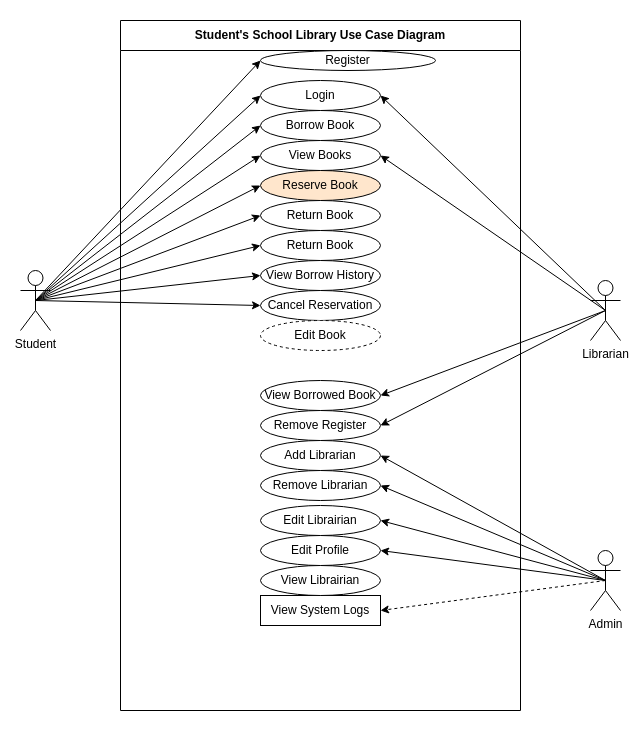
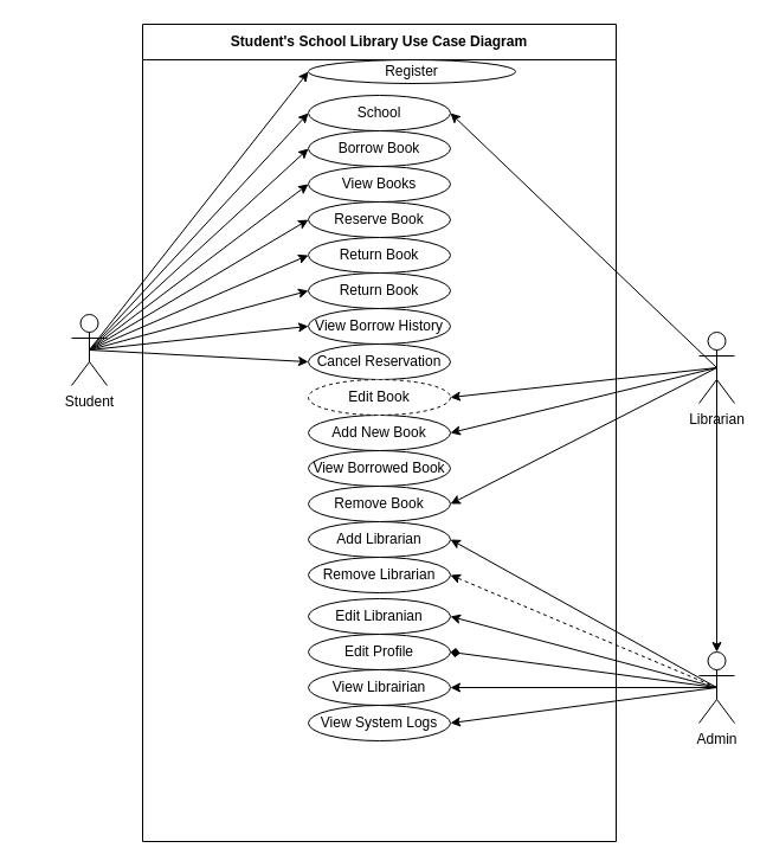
- <mxCell id="6" value="Login" style="ellipse;whiteSpace=wrap;html=1;" parent="3" vertex="1"><mxGeometry x="140" y="60" width="120" height="30" as="geometry" /></mxCell>
+ <mxCell id="6" value="School" style="ellipse;whiteSpace=wrap;html=1;" parent="3" vertex="1"><mxGeometry x="140" y="60" width="120" height="30" as="geometry" /></mxCell>
- <mxCell id="7" value="Reserve Book" style="ellipse;whiteSpace=wrap;html=1;fillColor=#ffe6cc;" parent="3" vertex="1"><mxGeometry x="140" y="150" width="120" height="30" as="geometry" /></mxCell>
+ <mxCell id="7" value="Reserve Book" style="ellipse;whiteSpace=wrap;html=1;" parent="3" vertex="1"><mxGeometry x="140" y="150" width="120" height="30" as="geometry" /></mxCell>
- <mxCell id="37" value="" style="endArrow=classic;html=1;rounded=0;exitX=0.5;exitY=0.5;exitDx=0;exitDy=0;exitPerimeter=0;entryX=1;entryY=0.5;entryDx=0;entryDy=0;" parent="2" source="23" target="18" edge="1"><mxGeometry width="50" height="50" relative="1" as="geometry"><mxPoint x="645" y="290" as="sourcePoint" /><mxPoint x="380" y="285" as="targetPoint" /></mxGeometry></mxCell>
+ <mxCell id="37" value="" style="endArrow=classic;html=1;rounded=0;exitX=0.5;exitY=0.5;exitDx=0;exitDy=0;exitPerimeter=0;" parent="2" source="23" target="25" edge="1"><mxGeometry width="50" height="50" relative="1" as="geometry"><mxPoint x="645" y="290" as="sourcePoint" /><mxPoint x="380" y="285" as="targetPoint" /></mxGeometry></mxCell>
- <mxCell id="24" value="Student" style="shape=umlActor;verticalLabelPosition=bottom;verticalAlign=top;html=1;outlineConnect=0;" parent="2" vertex="1"><mxGeometry y="250" width="30" height="60" as="geometry" /></mxCell>
+ <mxCell id="24" value="Student" style="shape=umlActor;verticalLabelPosition=bottom;verticalAlign=top;html=1;outlineConnect=0;" parent="2" vertex="1"><mxGeometry x="40" y="245" width="30" height="60" as="geometry" /></mxCell>
+ <mxCell id="46" value="" style="endArrow=classic;html=1;rounded=0;exitX=0.5;exitY=0.5;exitDx=0;exitDy=0;exitPerimeter=0;entryX=1;entryY=0.5;entryDx=0;entryDy=0;" edge="1" parent="2" source="23" target="22"><mxGeometry width="50" height="50" relative="1" as="geometry"><mxPoint x="595" y="300" as="sourcePoint" /><mxPoint x="370" y="355" as="targetPoint" /></mxGeometry></mxCell>
+ <mxCell id="35" value="" style="endArrow=classic;html=1;rounded=0;exitX=0.5;exitY=0.5;exitDx=0;exitDy=0;exitPerimeter=0;entryX=1;entryY=0.5;entryDx=0;entryDy=0;" parent="2" source="23" target="12" edge="1"><mxGeometry width="50" height="50" relative="1" as="geometry"><mxPoint x="-5" y="310" as="sourcePoint" /><mxPoint x="366" y="462" as="targetPoint" /></mxGeometry></mxCell>
- <mxCell id="38" value="" style="endArrow=classic;html=1;rounded=0;entryX=1;entryY=0.5;entryDx=0;entryDy=0;exitX=0.5;exitY=0.5;exitDx=0;exitDy=0;exitPerimeter=0;" parent="2" source="23" target="13" edge="1"><mxGeometry width="50" height="50" relative="1" as="geometry"><mxPoint x="630" y="280" as="sourcePoint" /><mxPoint x="380" y="495" as="targetPoint" /></mxGeometry></mxCell>
+ <mxCell id="12" value="Add New Book" style="ellipse;whiteSpace=wrap;html=1;" parent="3" vertex="1"><mxGeometry x="140" y="330" width="120" height="30" as="geometry" /></mxCell>
- <mxCell id="14" value="Remove Register" style="ellipse;whiteSpace=wrap;html=1;" parent="3" vertex="1"><mxGeometry x="140" y="390" width="120" height="30" as="geometry" /></mxCell>
+ <mxCell id="14" value="Remove Book" style="ellipse;whiteSpace=wrap;html=1;" parent="3" vertex="1"><mxGeometry x="140" y="390" width="120" height="30" as="geometry" /></mxCell>
- <mxCell id="21" value="Edit Librairian" style="ellipse;whiteSpace=wrap;html=1;" vertex="1" parent="3"><mxGeometry x="140" y="485" width="120" height="30" as="geometry" /></mxCell>
+ <mxCell id="21" value="Edit Libranian" style="ellipse;whiteSpace=wrap;html=1;" vertex="1" parent="3"><mxGeometry x="140" y="485" width="120" height="30" as="geometry" /></mxCell>
- <mxCell id="41" value="" style="endArrow=classic;html=1;rounded=0;entryX=1;entryY=0.5;entryDx=0;entryDy=0;exitX=0.5;exitY=0.5;exitDx=0;exitDy=0;exitPerimeter=0;" parent="2" source="25" target="16" edge="1"><mxGeometry width="50" height="50" relative="1" as="geometry"><mxPoint x="645" y="570" as="sourcePoint" /><mxPoint x="380" y="585" as="targetPoint" /></mxGeometry></mxCell>
+ <mxCell id="41" value="" style="endArrow=classic;html=1;rounded=0;entryX=1;entryY=0.5;entryDx=0;entryDy=0;exitX=0.5;exitY=0.5;exitDx=0;exitDy=0;exitPerimeter=0;dashed=1;" parent="2" source="25" target="16" edge="1"><mxGeometry width="50" height="50" relative="1" as="geometry"><mxPoint x="645" y="570" as="sourcePoint" /><mxPoint x="380" y="585" as="targetPoint" /></mxGeometry></mxCell>
- <mxCell id="44" value="" style="endArrow=classic;html=1;rounded=0;entryX=1;entryY=0.5;entryDx=0;entryDy=0;exitX=0.5;exitY=0.5;exitDx=0;exitDy=0;exitPerimeter=0;" edge="1" parent="2" source="25" target="20"><mxGeometry width="50" height="50" relative="1" as="geometry"><mxPoint x="595" y="570" as="sourcePoint" /><mxPoint x="370" y="480" as="targetPoint" /></mxGeometry></mxCell>
+ <mxCell id="44" value="" style="endArrow=diamond;html=1;rounded=0;entryX=1;entryY=0.5;entryDx=0;entryDy=0;exitX=0.5;exitY=0.5;exitDx=0;exitDy=0;exitPerimeter=0;" edge="1" parent="2" source="25" target="20"><mxGeometry width="50" height="50" relative="1" as="geometry"><mxPoint x="595" y="570" as="sourcePoint" /><mxPoint x="370" y="480" as="targetPoint" /></mxGeometry></mxCell>
+ <mxCell id="45" value="" style="endArrow=classic;html=1;rounded=0;entryX=1;entryY=0.5;entryDx=0;entryDy=0;exitX=0.5;exitY=0.5;exitDx=0;exitDy=0;exitPerimeter=0;" edge="1" parent="2" source="25" target="19"><mxGeometry width="50" height="50" relative="1" as="geometry"><mxPoint x="580" y="560" as="sourcePoint" /><mxPoint x="370" y="510" as="targetPoint" /></mxGeometry></mxCell>
- <mxCell id="42" value="" style="endArrow=classic;html=1;rounded=0;entryX=1;entryY=0.5;entryDx=0;entryDy=0;exitX=0.5;exitY=0.5;exitDx=0;exitDy=0;exitPerimeter=0;dashed=1;" parent="2" source="25" target="17" edge="1"><mxGeometry width="50" height="50" relative="1" as="geometry"><mxPoint x="645" y="570" as="sourcePoint" /><mxPoint x="380" y="615" as="targetPoint" /></mxGeometry></mxCell>
+ <mxCell id="42" value="" style="endArrow=classic;html=1;rounded=0;entryX=1;entryY=0.5;entryDx=0;entryDy=0;exitX=0.5;exitY=0.5;exitDx=0;exitDy=0;exitPerimeter=0;" parent="2" source="25" target="17" edge="1"><mxGeometry width="50" height="50" relative="1" as="geometry"><mxPoint x="645" y="570" as="sourcePoint" /><mxPoint x="380" y="615" as="targetPoint" /></mxGeometry></mxCell>
- <mxCell id="17" value="View System Logs" style="whiteSpace=wrap;html=1;rounded=0;" parent="3" vertex="1"><mxGeometry x="140" y="575" width="120" height="30" as="geometry" /></mxCell>
+ <mxCell id="17" value="View System Logs" style="ellipse;whiteSpace=wrap;html=1;" parent="3" vertex="1"><mxGeometry x="140" y="575" width="120" height="30" as="geometry" /></mxCell>
